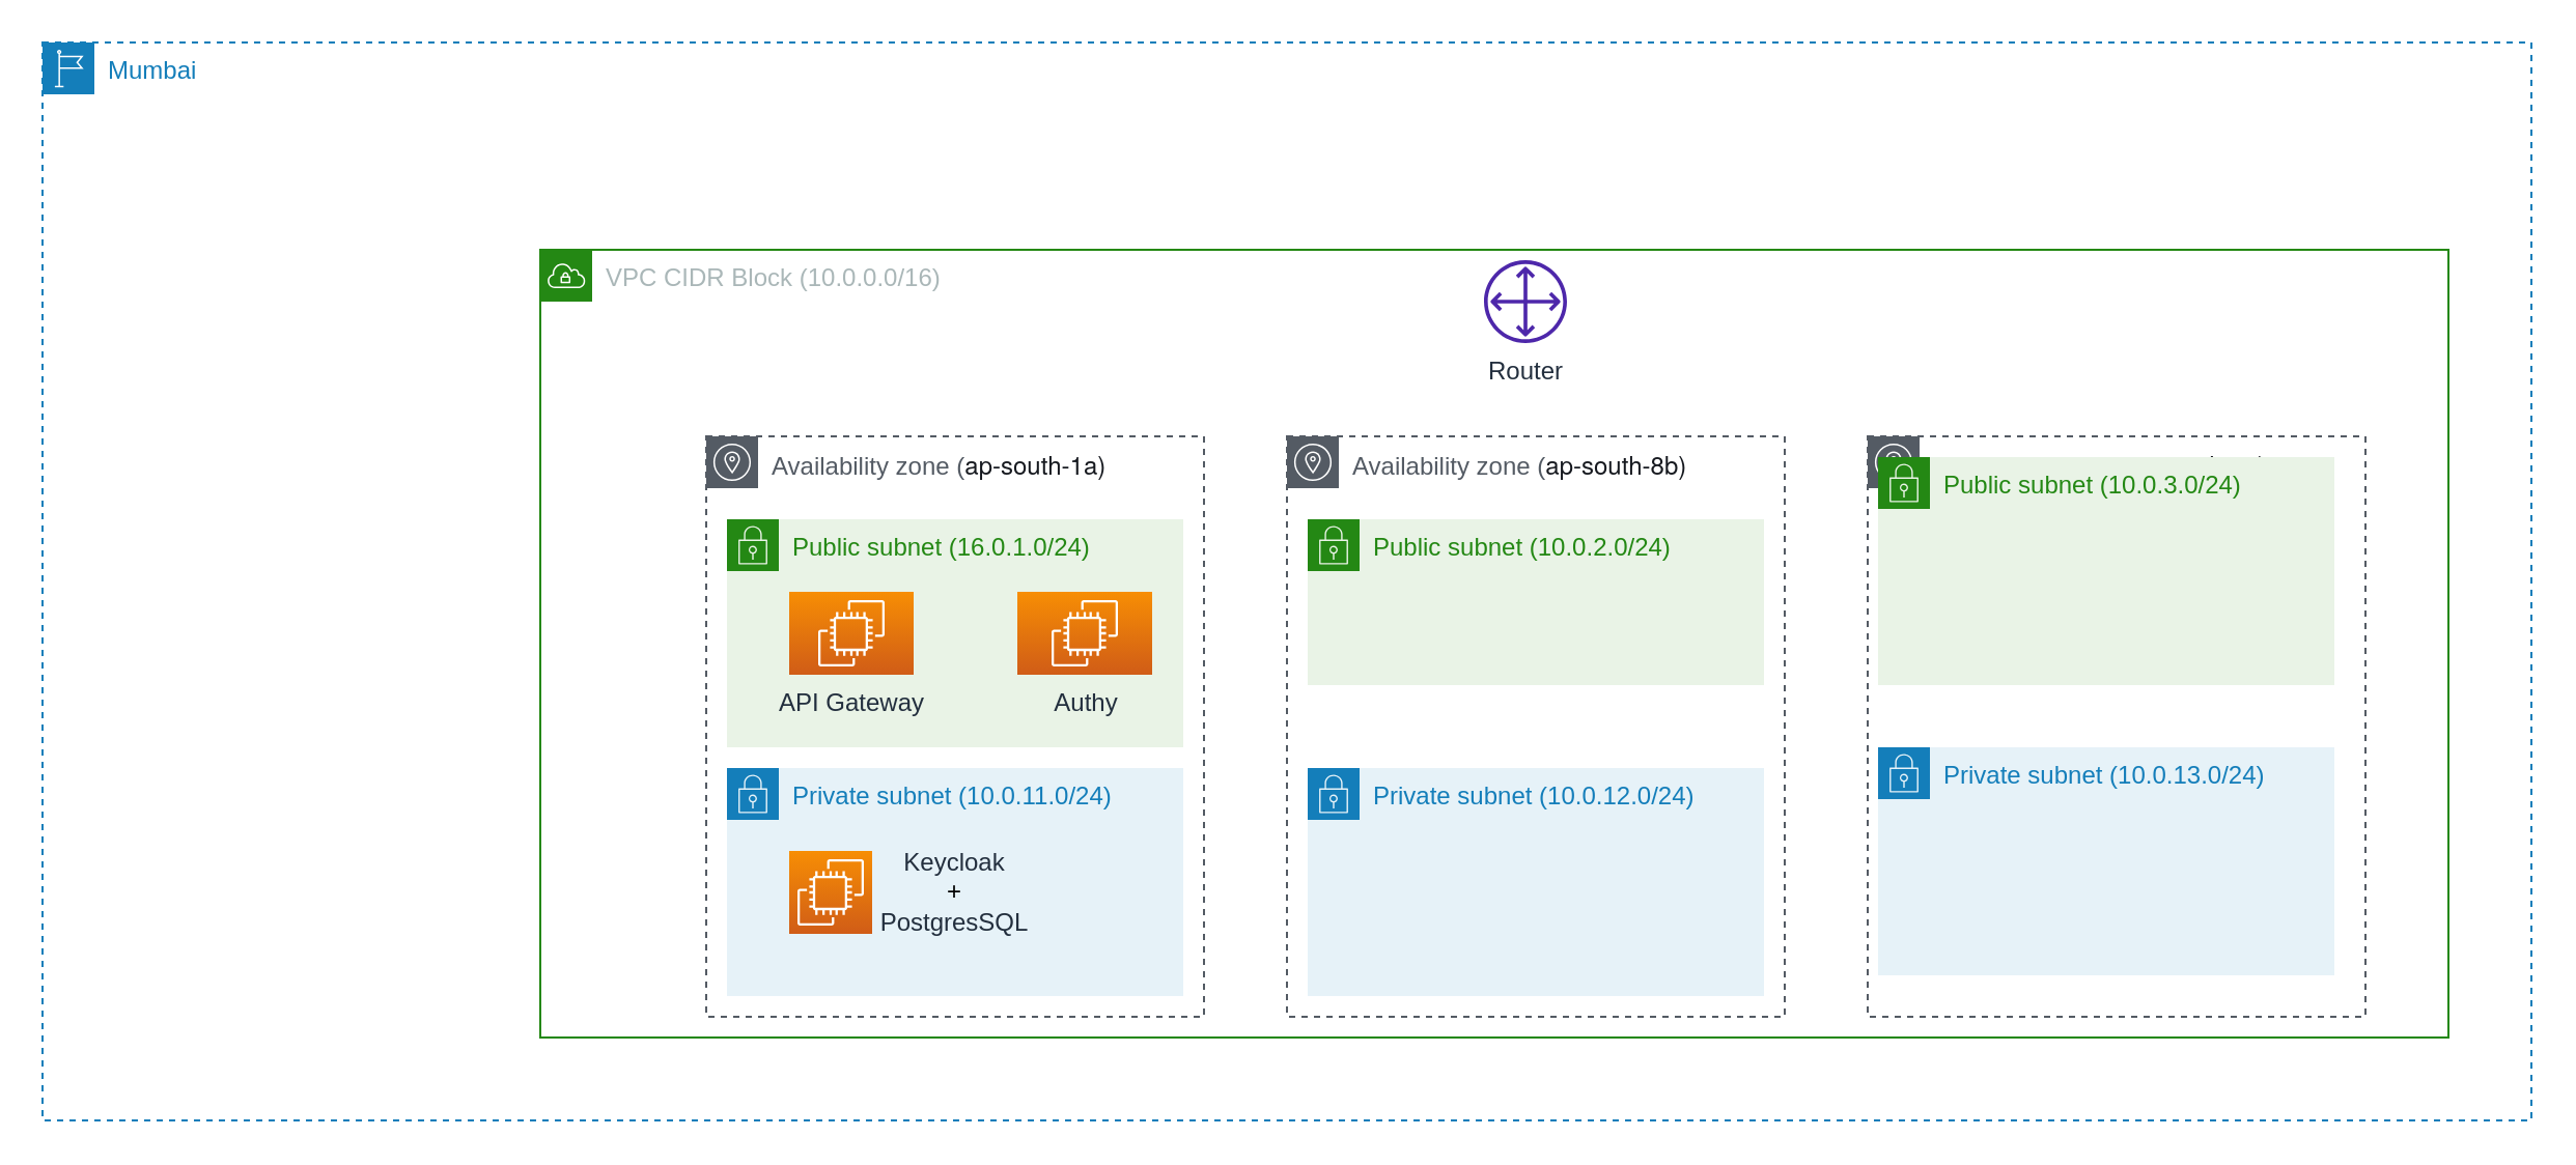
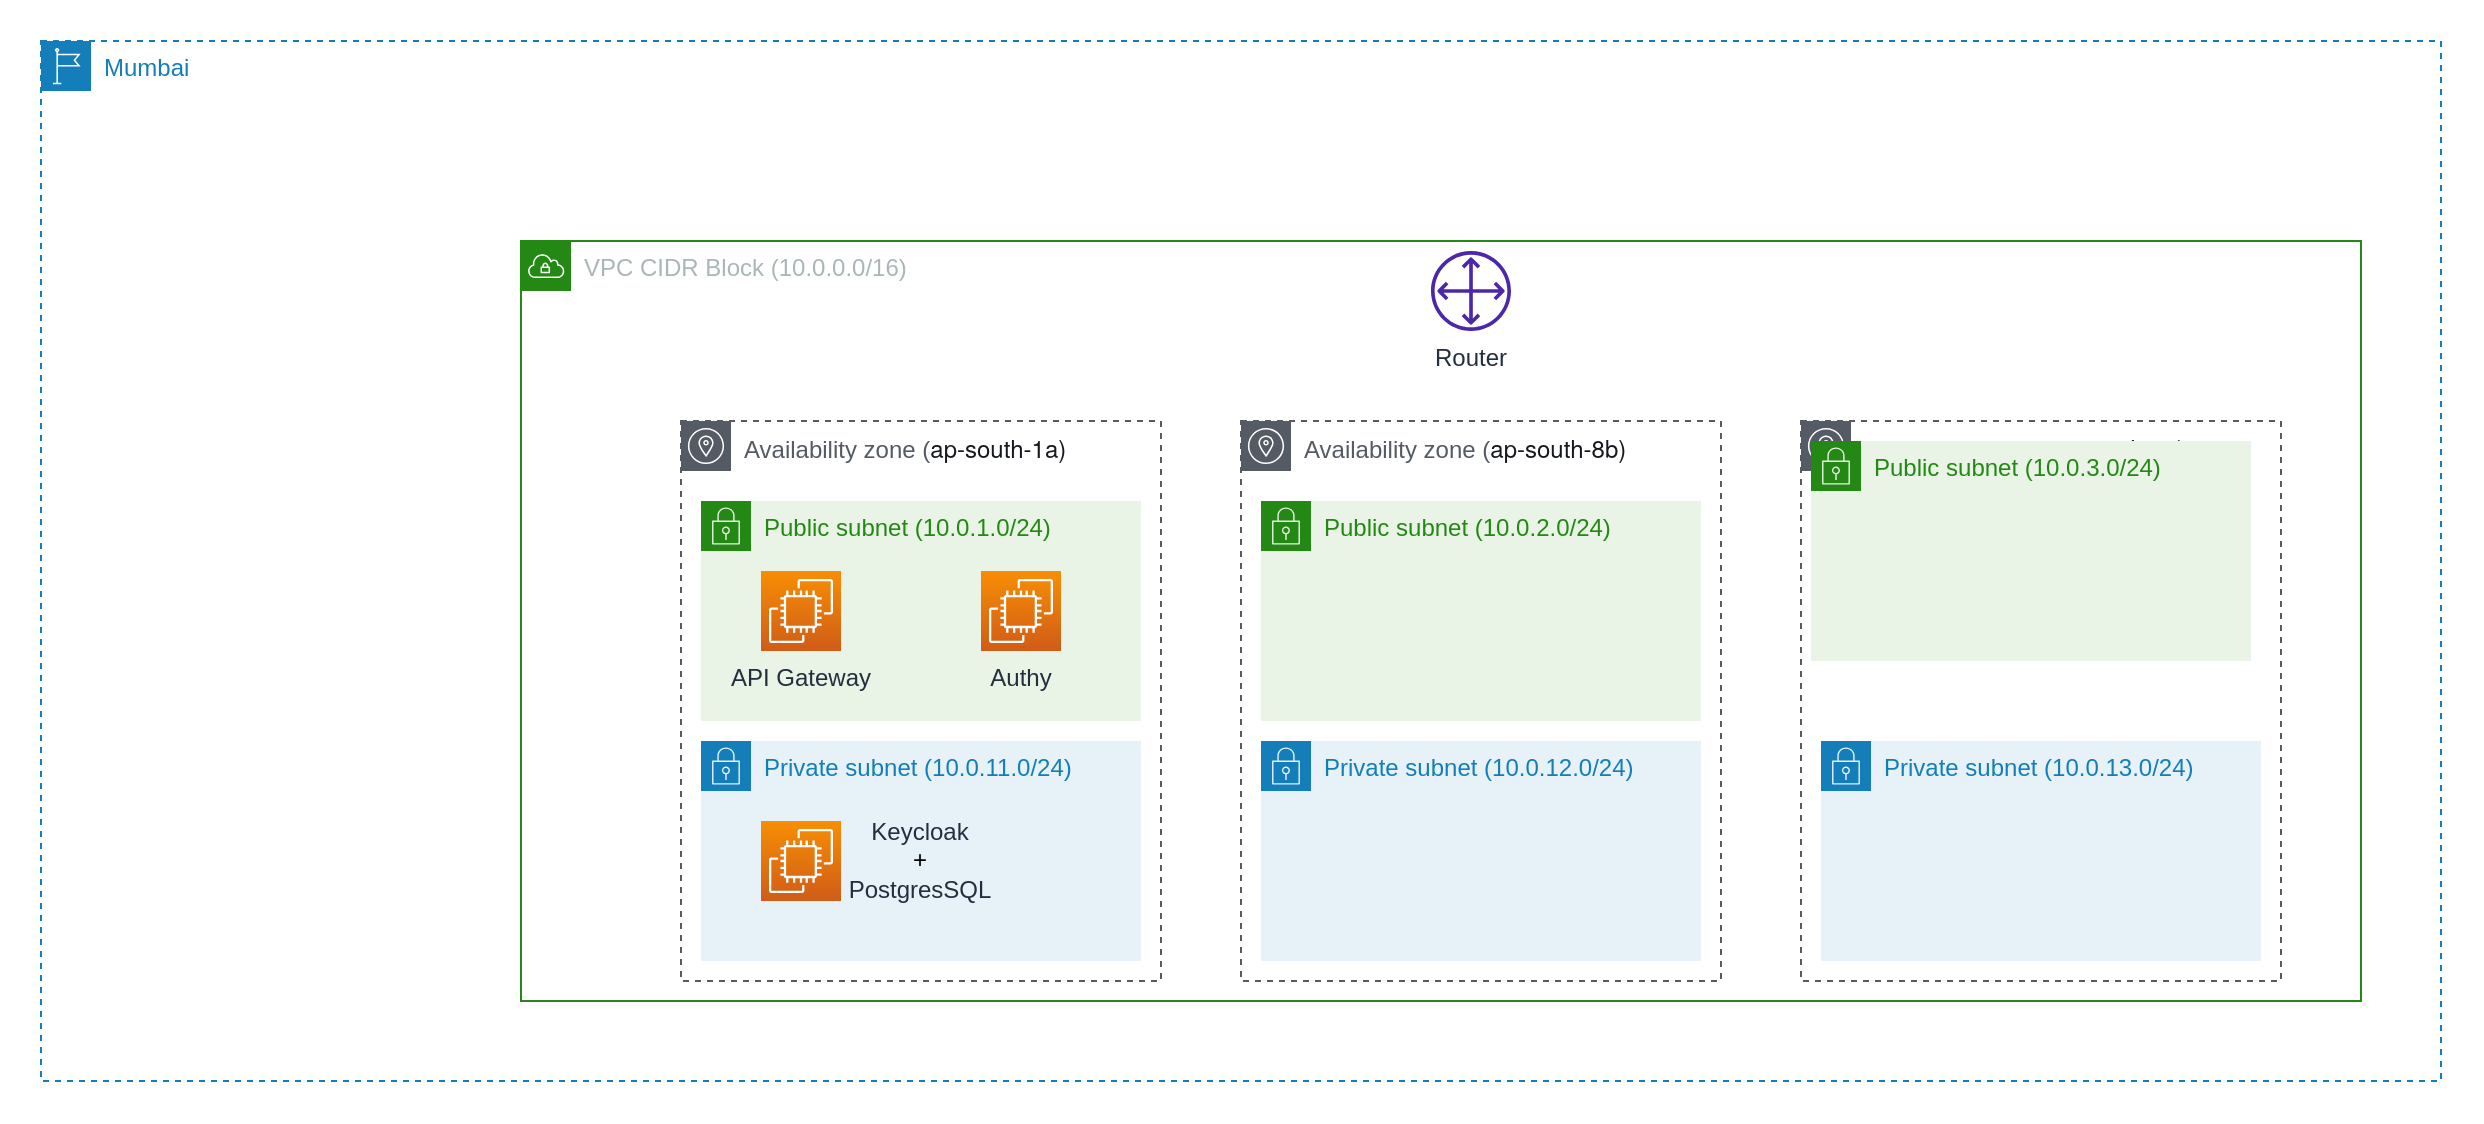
- <mxCell id="5" value="Public subnet (16.0.1.0/24)" style="points=[[0,0],[0.25,0],[0.5,0],[0.75,0],[1,0],[1,0.25],[1,0.5],[1,0.75],[1,1],[0.75,1],[0.5,1],[0.25,1],[0,1],[0,0.75],[0,0.5],[0,0.25]];outlineConnect=0;gradientColor=none;html=1;whiteSpace=wrap;fontSize=12;fontStyle=0;container=1;pointerEvents=0;collapsible=0;recursiveResize=0;shape=mxgraph.aws4.group;grIcon=mxgraph.aws4.group_security_group;grStroke=0;strokeColor=#248814;fillColor=#E9F3E6;verticalAlign=top;align=left;spacingLeft=30;fontColor=#248814;dashed=0;rounded=1;" vertex="1" parent="3"><mxGeometry x="90" y="130" width="220" height="110" as="geometry" /></mxCell>
+ <mxCell id="5" value="Public subnet (10.0.1.0/24)" style="points=[[0,0],[0.25,0],[0.5,0],[0.75,0],[1,0],[1,0.25],[1,0.5],[1,0.75],[1,1],[0.75,1],[0.5,1],[0.25,1],[0,1],[0,0.75],[0,0.5],[0,0.25]];outlineConnect=0;gradientColor=none;html=1;whiteSpace=wrap;fontSize=12;fontStyle=0;container=1;pointerEvents=0;collapsible=0;recursiveResize=0;shape=mxgraph.aws4.group;grIcon=mxgraph.aws4.group_security_group;grStroke=0;strokeColor=#248814;fillColor=#E9F3E6;verticalAlign=top;align=left;spacingLeft=30;fontColor=#248814;dashed=0;rounded=1;" vertex="1" parent="3"><mxGeometry x="90" y="130" width="220" height="110" as="geometry" /></mxCell>
- <mxCell id="10" value="Public subnet (10.0.2.0/24)" style="points=[[0,0],[0.25,0],[0.5,0],[0.75,0],[1,0],[1,0.25],[1,0.5],[1,0.75],[1,1],[0.75,1],[0.5,1],[0.25,1],[0,1],[0,0.75],[0,0.5],[0,0.25]];outlineConnect=0;gradientColor=none;html=1;whiteSpace=wrap;fontSize=12;fontStyle=0;container=1;pointerEvents=0;collapsible=0;recursiveResize=0;shape=mxgraph.aws4.group;grIcon=mxgraph.aws4.group_security_group;grStroke=0;strokeColor=#248814;fillColor=#E9F3E6;verticalAlign=top;align=left;spacingLeft=30;fontColor=#248814;dashed=0;rounded=1;" vertex="1" parent="3"><mxGeometry x="370" y="130" width="220" height="80" as="geometry" /></mxCell>
+ <mxCell id="10" value="Public subnet (10.0.2.0/24)" style="points=[[0,0],[0.25,0],[0.5,0],[0.75,0],[1,0],[1,0.25],[1,0.5],[1,0.75],[1,1],[0.75,1],[0.5,1],[0.25,1],[0,1],[0,0.75],[0,0.5],[0,0.25]];outlineConnect=0;gradientColor=none;html=1;whiteSpace=wrap;fontSize=12;fontStyle=0;container=1;pointerEvents=0;collapsible=0;recursiveResize=0;shape=mxgraph.aws4.group;grIcon=mxgraph.aws4.group_security_group;grStroke=0;strokeColor=#248814;fillColor=#E9F3E6;verticalAlign=top;align=left;spacingLeft=30;fontColor=#248814;dashed=0;rounded=1;" vertex="1" parent="3"><mxGeometry x="370" y="130" width="220" height="110" as="geometry" /></mxCell>
- <mxCell id="6" value="API Gateway" style="sketch=0;points=[[0,0,0],[0.25,0,0],[0.5,0,0],[0.75,0,0],[1,0,0],[0,1,0],[0.25,1,0],[0.5,1,0],[0.75,1,0],[1,1,0],[0,0.25,0],[0,0.5,0],[0,0.75,0],[1,0.25,0],[1,0.5,0],[1,0.75,0]];outlineConnect=0;fontColor=#232F3E;gradientColor=#F78E04;gradientDirection=north;fillColor=#D05C17;strokeColor=#ffffff;dashed=0;verticalLabelPosition=bottom;verticalAlign=top;align=center;html=1;fontSize=12;fontStyle=0;aspect=fixed;shape=mxgraph.aws4.resourceIcon;resIcon=mxgraph.aws4.ec2;rounded=1;" vertex="1" parent="5"><mxGeometry x="30" y="35.0" width="60" height="40" as="geometry" /></mxCell>
+ <mxCell id="6" value="API Gateway" style="sketch=0;points=[[0,0,0],[0.25,0,0],[0.5,0,0],[0.75,0,0],[1,0,0],[0,1,0],[0.25,1,0],[0.5,1,0],[0.75,1,0],[1,1,0],[0,0.25,0],[0,0.5,0],[0,0.75,0],[1,0.25,0],[1,0.5,0],[1,0.75,0]];outlineConnect=0;fontColor=#232F3E;gradientColor=#F78E04;gradientDirection=north;fillColor=#D05C17;strokeColor=#ffffff;dashed=0;verticalLabelPosition=bottom;verticalAlign=top;align=center;html=1;fontSize=12;fontStyle=0;aspect=fixed;shape=mxgraph.aws4.resourceIcon;resIcon=mxgraph.aws4.ec2;rounded=1;" vertex="1" parent="5"><mxGeometry x="30" y="35.0" width="40" height="40" as="geometry" /></mxCell>
- <mxCell id="17" value="Authy" style="sketch=0;points=[[0,0,0],[0.25,0,0],[0.5,0,0],[0.75,0,0],[1,0,0],[0,1,0],[0.25,1,0],[0.5,1,0],[0.75,1,0],[1,1,0],[0,0.25,0],[0,0.5,0],[0,0.75,0],[1,0.25,0],[1,0.5,0],[1,0.75,0]];outlineConnect=0;fontColor=#232F3E;gradientColor=#F78E04;gradientDirection=north;fillColor=#D05C17;strokeColor=#ffffff;dashed=0;verticalLabelPosition=bottom;verticalAlign=top;align=center;html=1;fontSize=12;fontStyle=0;aspect=fixed;shape=mxgraph.aws4.resourceIcon;resIcon=mxgraph.aws4.ec2;rounded=1;" vertex="1" parent="3"><mxGeometry x="230" y="165" width="65" height="40" as="geometry" /></mxCell>
+ <mxCell id="17" value="Authy" style="sketch=0;points=[[0,0,0],[0.25,0,0],[0.5,0,0],[0.75,0,0],[1,0,0],[0,1,0],[0.25,1,0],[0.5,1,0],[0.75,1,0],[1,1,0],[0,0.25,0],[0,0.5,0],[0,0.75,0],[1,0.25,0],[1,0.5,0],[1,0.75,0]];outlineConnect=0;fontColor=#232F3E;gradientColor=#F78E04;gradientDirection=north;fillColor=#D05C17;strokeColor=#ffffff;dashed=0;verticalLabelPosition=bottom;verticalAlign=top;align=center;html=1;fontSize=12;fontStyle=0;aspect=fixed;shape=mxgraph.aws4.resourceIcon;resIcon=mxgraph.aws4.ec2;rounded=1;" vertex="1" parent="3"><mxGeometry x="230" y="165" width="40" height="40" as="geometry" /></mxCell>
- <mxCell id="14" value="Private subnet (10.0.13.0/24)" style="points=[[0,0],[0.25,0],[0.5,0],[0.75,0],[1,0],[1,0.25],[1,0.5],[1,0.75],[1,1],[0.75,1],[0.5,1],[0.25,1],[0,1],[0,0.75],[0,0.5],[0,0.25]];outlineConnect=0;gradientColor=none;html=1;whiteSpace=wrap;fontSize=12;fontStyle=0;container=1;pointerEvents=0;collapsible=0;recursiveResize=0;shape=mxgraph.aws4.group;grIcon=mxgraph.aws4.group_security_group;grStroke=0;strokeColor=#147EBA;fillColor=#E6F2F8;verticalAlign=top;align=left;spacingLeft=30;fontColor=#147EBA;dashed=0;rounded=1;" vertex="1" parent="3"><mxGeometry x="645" y="240" width="220" height="110" as="geometry" /></mxCell>
+ <mxCell id="14" value="Private subnet (10.0.13.0/24)" style="points=[[0,0],[0.25,0],[0.5,0],[0.75,0],[1,0],[1,0.25],[1,0.5],[1,0.75],[1,1],[0.75,1],[0.5,1],[0.25,1],[0,1],[0,0.75],[0,0.5],[0,0.25]];outlineConnect=0;gradientColor=none;html=1;whiteSpace=wrap;fontSize=12;fontStyle=0;container=1;pointerEvents=0;collapsible=0;recursiveResize=0;shape=mxgraph.aws4.group;grIcon=mxgraph.aws4.group_security_group;grStroke=0;strokeColor=#147EBA;fillColor=#E6F2F8;verticalAlign=top;align=left;spacingLeft=30;fontColor=#147EBA;dashed=0;rounded=1;" vertex="1" parent="3"><mxGeometry x="650" y="250" width="220" height="110" as="geometry" /></mxCell>
